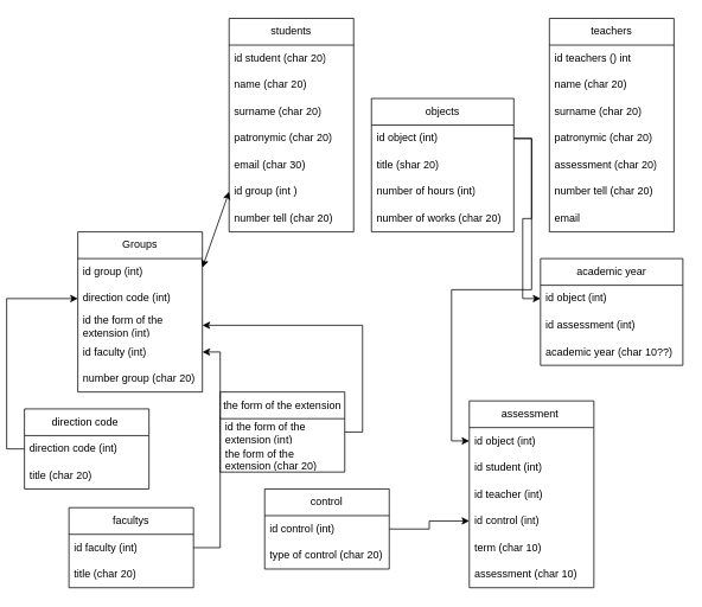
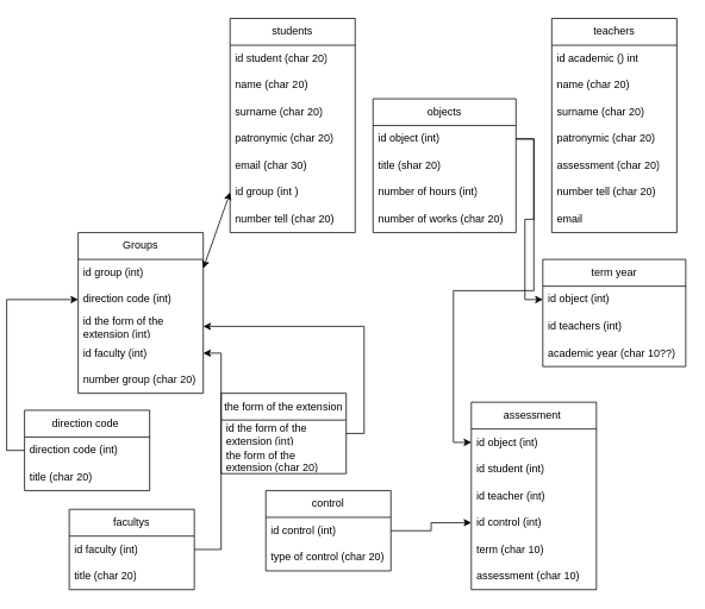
- <mxCell id="31" value="id teachers () int" style="text;strokeColor=none;fillColor=none;align=left;verticalAlign=middle;spacingLeft=4;spacingRight=4;overflow=hidden;points=[[0,0.5],[1,0.5]];portConstraint=eastwest;rotatable=0;whiteSpace=wrap;html=1;" parent="30" vertex="1"><mxGeometry y="30" width="140" height="30" as="geometry" /></mxCell>
+ <mxCell id="31" value="id academic () int" style="text;strokeColor=none;fillColor=none;align=left;verticalAlign=middle;spacingLeft=4;spacingRight=4;overflow=hidden;points=[[0,0.5],[1,0.5]];portConstraint=eastwest;rotatable=0;whiteSpace=wrap;html=1;" parent="30" vertex="1"><mxGeometry y="30" width="140" height="30" as="geometry" /></mxCell>
- <mxCell id="48" value="academic year" style="swimlane;fontStyle=0;childLayout=stackLayout;horizontal=1;startSize=30;horizontalStack=0;resizeParent=1;resizeParentMax=0;resizeLast=0;collapsible=1;marginBottom=0;whiteSpace=wrap;html=1;" parent="1" vertex="1"><mxGeometry x="600" y="290" width="160" height="120" as="geometry" /></mxCell>
+ <mxCell id="48" value="term year" style="swimlane;fontStyle=0;childLayout=stackLayout;horizontal=1;startSize=30;horizontalStack=0;resizeParent=1;resizeParentMax=0;resizeLast=0;collapsible=1;marginBottom=0;whiteSpace=wrap;html=1;" parent="1" vertex="1"><mxGeometry x="600" y="290" width="160" height="120" as="geometry" /></mxCell>
- <mxCell id="50" value="id assessment (int)" style="text;strokeColor=none;fillColor=none;align=left;verticalAlign=middle;spacingLeft=4;spacingRight=4;overflow=hidden;points=[[0,0.5],[1,0.5]];portConstraint=eastwest;rotatable=0;whiteSpace=wrap;html=1;" parent="48" vertex="1"><mxGeometry y="60" width="160" height="30" as="geometry" /></mxCell>
+ <mxCell id="50" value="id teachers (int)" style="text;strokeColor=none;fillColor=none;align=left;verticalAlign=middle;spacingLeft=4;spacingRight=4;overflow=hidden;points=[[0,0.5],[1,0.5]];portConstraint=eastwest;rotatable=0;whiteSpace=wrap;html=1;" parent="48" vertex="1"><mxGeometry y="60" width="160" height="30" as="geometry" /></mxCell>
